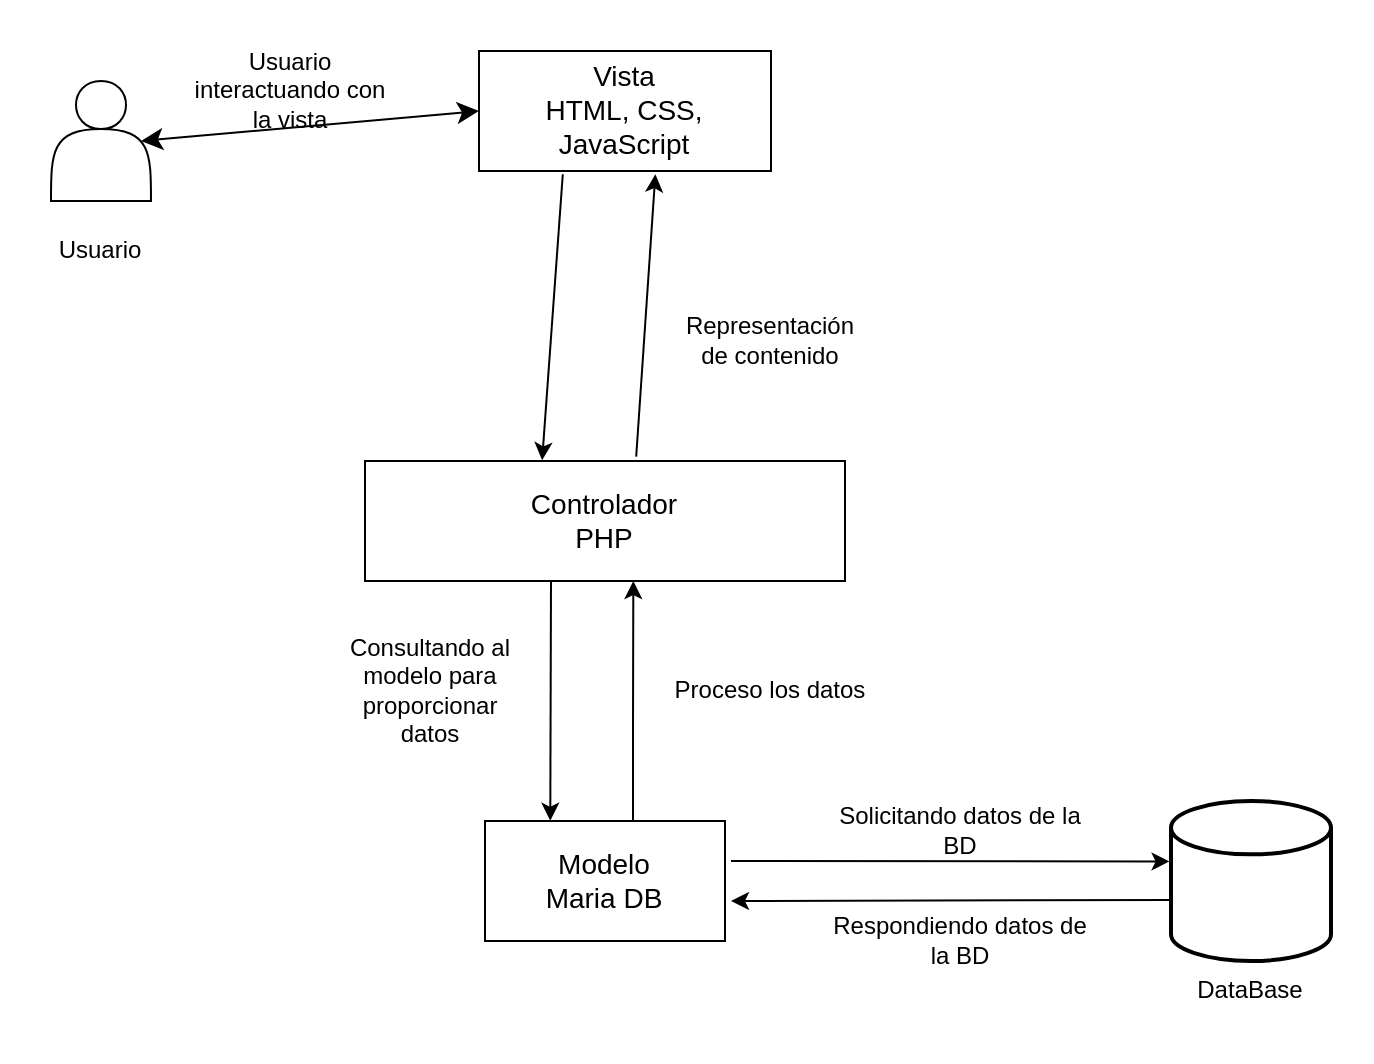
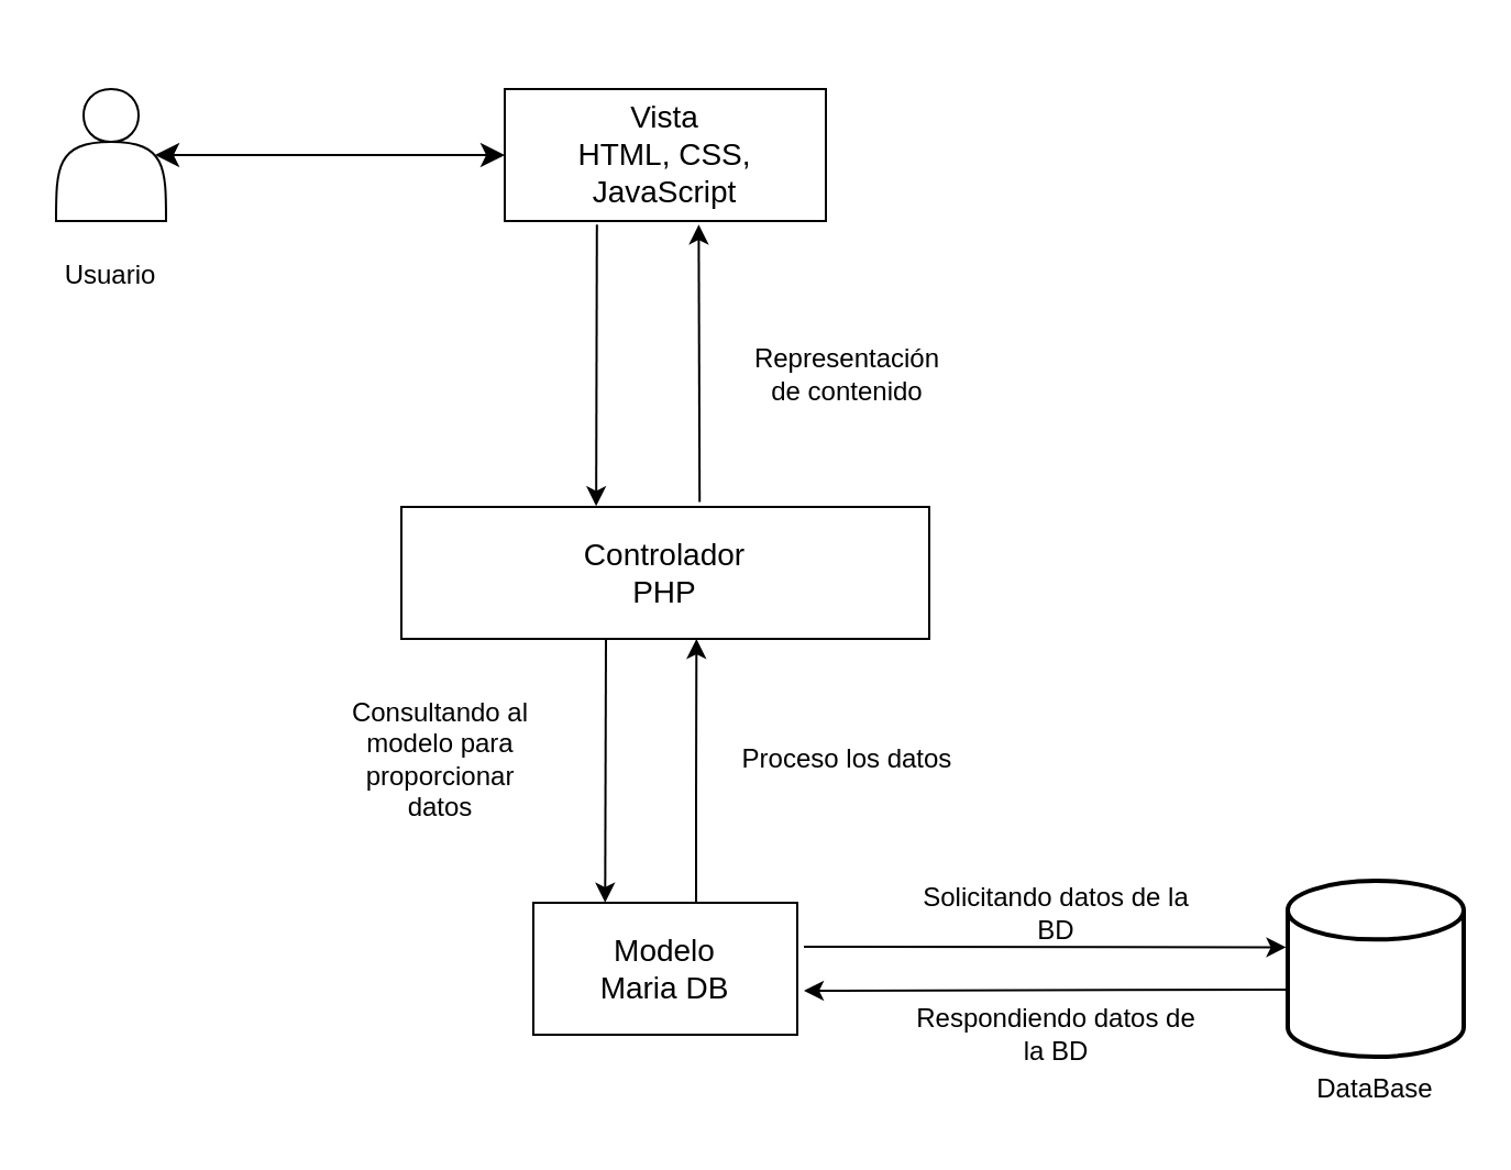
- <mxCell id="9" value="Usuario interactuando con la vista" style="text;html=1;whiteSpace=wrap;strokeColor=none;fillColor=none;align=center;verticalAlign=middle;rounded=0;" vertex="1" parent="1"><mxGeometry x="95" y="20" width="100" height="50" as="geometry" /></mxCell>
- <mxCell id="3" value="Vista&lt;div&gt;HTML, CSS, JavaScript&lt;/div&gt;" style="rounded=0;whiteSpace=wrap;html=1;fontSize=14;" vertex="1" parent="1"><mxGeometry x="239" y="25" width="146" height="60" as="geometry" /></mxCell>
+ <mxCell id="3" value="Vista&lt;div&gt;HTML, CSS, JavaScript&lt;/div&gt;" style="rounded=0;whiteSpace=wrap;html=1;fontSize=14;" vertex="1" parent="1"><mxGeometry x="229" y="40" width="146" height="60" as="geometry" /></mxCell>
- <mxCell id="18" value="Consultando al modelo para proporcionar datos" style="text;html=1;whiteSpace=wrap;strokeColor=none;fillColor=none;align=center;verticalAlign=middle;rounded=0;" vertex="1" parent="1"><mxGeometry x="165" y="320" width="100" height="50" as="geometry" /></mxCell>
+ <mxCell id="18" value="Consultando al modelo para proporcionar datos" style="text;html=1;whiteSpace=wrap;strokeColor=none;fillColor=none;align=center;verticalAlign=middle;rounded=0;" vertex="1" parent="1"><mxGeometry x="150" y="320" width="100" height="50" as="geometry" /></mxCell>
